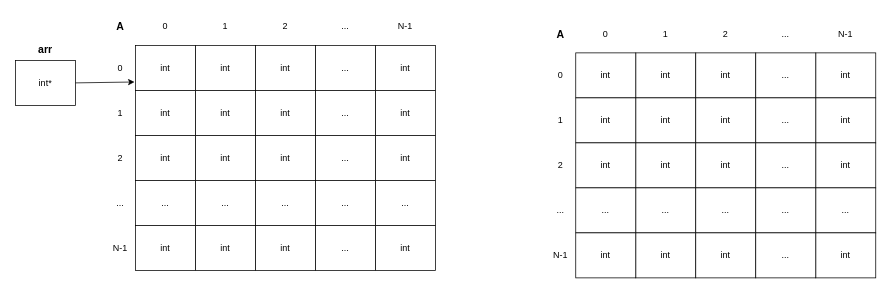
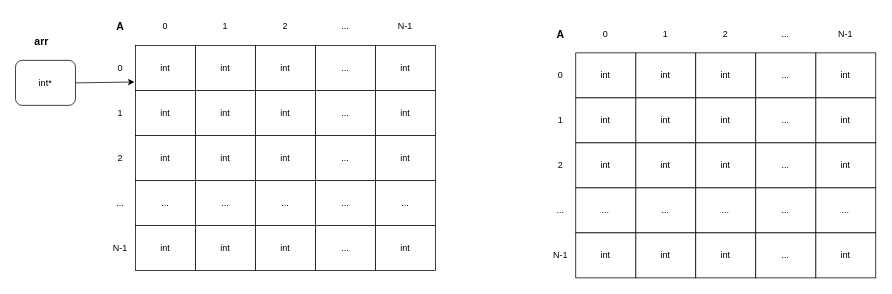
- <mxCell id="39" value="&lt;h3&gt;arr&lt;br&gt;&lt;/h3&gt;" style="text;html=1;strokeColor=none;fillColor=none;align=center;verticalAlign=middle;whiteSpace=wrap;rounded=0;" vertex="1" parent="1"><mxGeometry x="30" y="50" width="60" height="30" as="geometry" /></mxCell>
+ <mxCell id="39" value="&lt;h3&gt;arr&lt;br&gt;&lt;/h3&gt;" style="text;html=1;strokeColor=none;fillColor=none;align=center;verticalAlign=middle;whiteSpace=wrap;rounded=0;" vertex="1" parent="1"><mxGeometry x="25" y="40" width="60" height="30" as="geometry" /></mxCell>
- <mxCell id="38" value="int*" style="rounded=0;whiteSpace=wrap;html=1;" vertex="1" parent="1"><mxGeometry x="20" y="80" width="80" height="60" as="geometry" /></mxCell>
+ <mxCell id="38" value="int*" style="whiteSpace=wrap;html=1;rounded=1;" vertex="1" parent="1"><mxGeometry x="20" y="80" width="80" height="60" as="geometry" /></mxCell>
